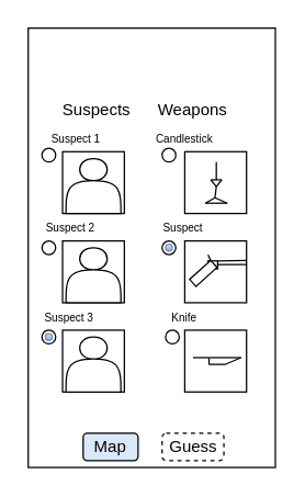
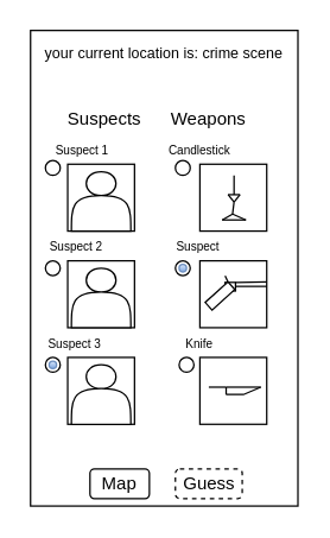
+ <mxCell id="5" value="&lt;font size=&quot;1&quot;&gt;your current location is: crime scene&lt;/font&gt;" style="text;html=1;align=center;verticalAlign=middle;whiteSpace=wrap;rounded=0;" parent="1" vertex="1"><mxGeometry x="20" y="20" width="180" height="30" as="geometry" /></mxCell>
- <mxCell id="39" value="Map" style="rounded=1;whiteSpace=wrap;html=1;fillColor=#dae8fc;" vertex="1" parent="1"><mxGeometry x="60" y="315" width="40" height="20" as="geometry" /></mxCell>
+ <mxCell id="39" value="Map" style="rounded=1;whiteSpace=wrap;html=1;" vertex="1" parent="1"><mxGeometry x="60" y="315" width="40" height="20" as="geometry" /></mxCell>
